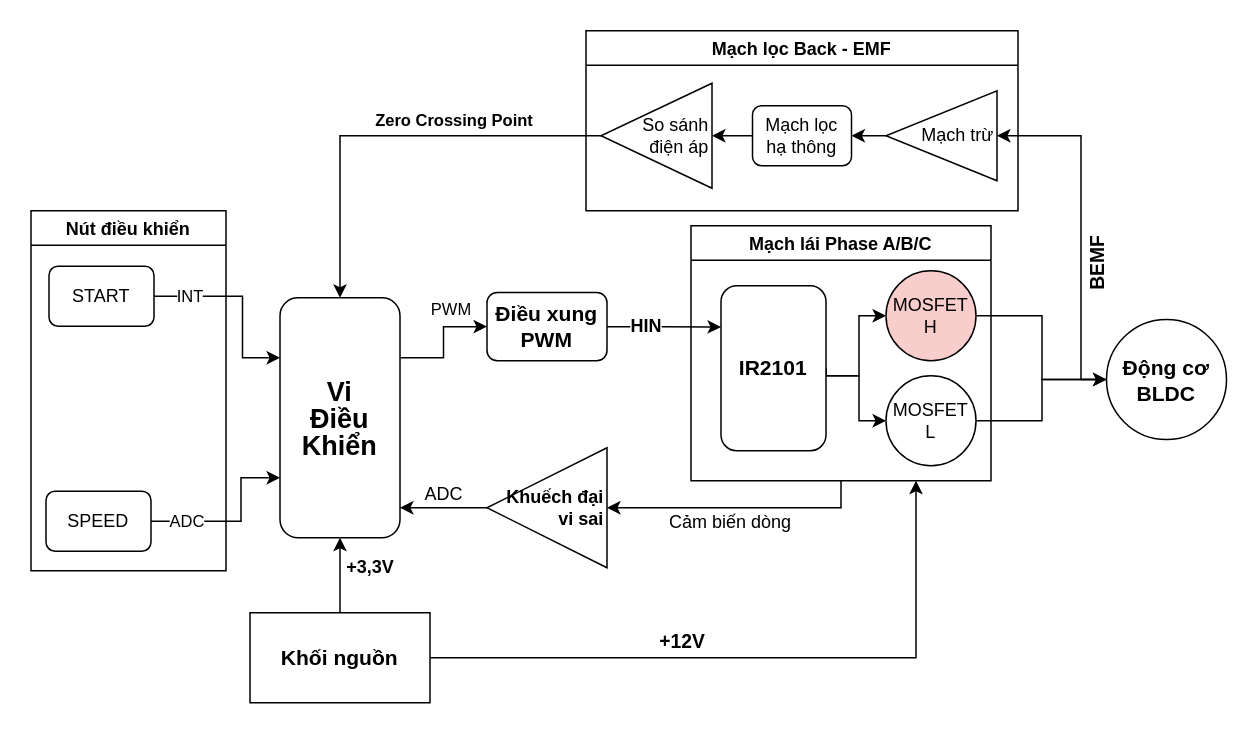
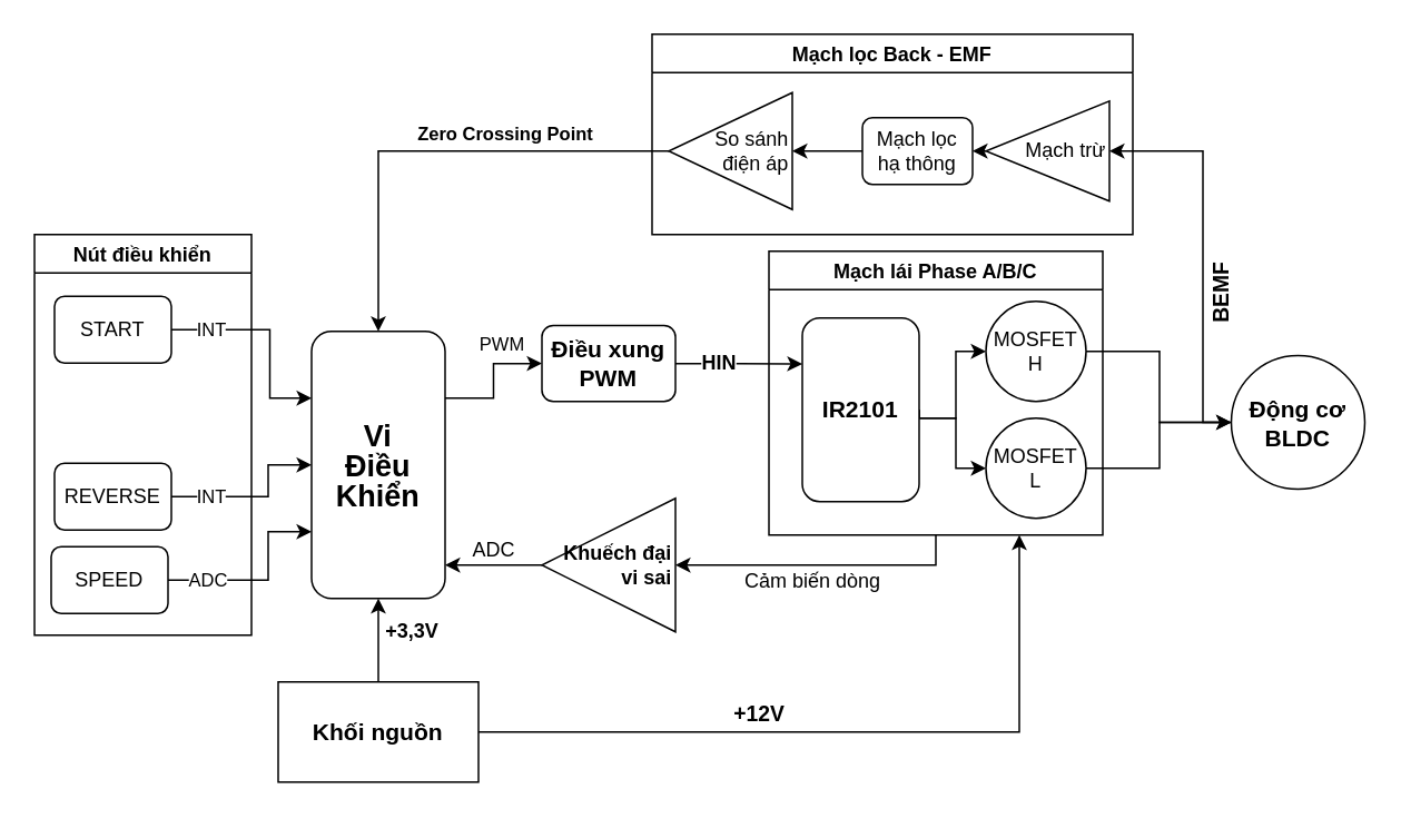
- <mxCell id="27" value="Mạch lọc hạ thông" style="rounded=1;whiteSpace=wrap;html=1;" parent="23" vertex="1"><mxGeometry x="111" y="50" width="66" height="40" as="geometry" /></mxCell>
+ <mxCell id="27" value="Mạch lọc hạ thông" style="rounded=1;whiteSpace=wrap;html=1;" parent="23" vertex="1"><mxGeometry x="126" y="50" width="66" height="40" as="geometry" /></mxCell>
- <mxCell id="16" value="MOSFET&lt;br&gt;H" style="ellipse;whiteSpace=wrap;html=1;aspect=fixed;fillColor=#f8cecc;" parent="12" vertex="1"><mxGeometry x="130" y="30" width="60" height="60" as="geometry" /></mxCell>
+ <mxCell id="16" value="MOSFET&lt;br&gt;H" style="ellipse;whiteSpace=wrap;html=1;aspect=fixed;" parent="12" vertex="1"><mxGeometry x="130" y="30" width="60" height="60" as="geometry" /></mxCell>
+ <mxCell id="34" value="REVERSE" style="rounded=1;whiteSpace=wrap;html=1;" vertex="1" parent="32"><mxGeometry x="12" y="137" width="70" height="40" as="geometry" /></mxCell>
+ <mxCell id="5" value="INT" style="edgeStyle=orthogonalEdgeStyle;rounded=0;orthogonalLoop=1;jettySize=auto;html=1;exitX=1;exitY=0.5;exitDx=0;exitDy=0;entryX=0;entryY=0.5;entryDx=0;entryDy=0;fontSize=11;" parent="1" source="34" target="3" edge="1"><mxGeometry x="-0.543" relative="1" as="geometry"><mxPoint as="offset" /><mxPoint x="116" y="300.5" as="sourcePoint" /><Array as="points"><mxPoint x="160" y="297" /><mxPoint x="160" y="278" /></Array></mxGeometry></mxCell>
